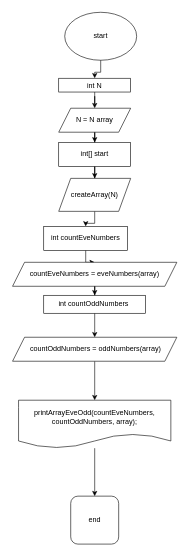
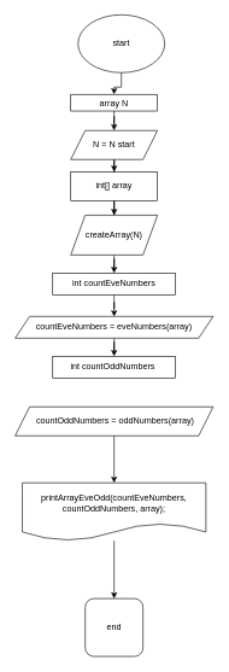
- <mxCell id="7" value="int N" style="whiteSpace=wrap;html=1;labelBackgroundColor=none;" parent="1" vertex="1"><mxGeometry x="97" y="130" width="120" height="23" as="geometry" /></mxCell>
+ <mxCell id="7" value="array N" style="whiteSpace=wrap;html=1;labelBackgroundColor=none;" parent="1" vertex="1"><mxGeometry x="97" y="130" width="120" height="23" as="geometry" /></mxCell>
- <mxCell id="5" value="N = N array" style="shape=parallelogram;perimeter=parallelogramPerimeter;whiteSpace=wrap;html=1;fixedSize=1;labelBackgroundColor=none;" parent="1" vertex="1"><mxGeometry x="97" y="180" width="120" height="40" as="geometry" /></mxCell>
+ <mxCell id="5" value="N = N start" style="shape=parallelogram;perimeter=parallelogramPerimeter;whiteSpace=wrap;html=1;fixedSize=1;labelBackgroundColor=none;" parent="1" vertex="1"><mxGeometry x="97" y="180" width="120" height="40" as="geometry" /></mxCell>
- <mxCell id="9" value="int[] start" style="whiteSpace=wrap;html=1;labelBackgroundColor=none;" parent="1" vertex="1"><mxGeometry x="97" y="237" width="120" height="40" as="geometry" /></mxCell>
+ <mxCell id="9" value="int[] array" style="whiteSpace=wrap;html=1;labelBackgroundColor=none;" parent="1" vertex="1"><mxGeometry x="97" y="237" width="120" height="40" as="geometry" /></mxCell>
- <mxCell id="13" value="int countEveNumbers" style="rounded=0;whiteSpace=wrap;html=1;" parent="1" vertex="1"><mxGeometry x="72" y="377" width="140" height="40" as="geometry" /></mxCell>
+ <mxCell id="13" value="int countEveNumbers" style="rounded=0;whiteSpace=wrap;html=1;" parent="1" vertex="1"><mxGeometry x="72" y="377" width="170" height="30" as="geometry" /></mxCell>
- <mxCell id="15" value="countEveNumbers = eveNumbers(array)" style="shape=parallelogram;perimeter=parallelogramPerimeter;whiteSpace=wrap;html=1;fixedSize=1;" parent="1" vertex="1"><mxGeometry x="20" y="437" width="274" height="40" as="geometry" /></mxCell>
+ <mxCell id="15" value="countEveNumbers = eveNumbers(array)" style="shape=parallelogram;perimeter=parallelogramPerimeter;whiteSpace=wrap;html=1;fixedSize=1;" parent="1" vertex="1"><mxGeometry x="20" y="437" width="274" height="30" as="geometry" /></mxCell>
- <mxCell id="16" value="" style="edgeStyle=orthogonalEdgeStyle;rounded=0;orthogonalLoop=1;jettySize=auto;html=1;" parent="1" source="17" target="19" edge="1"><mxGeometry relative="1" as="geometry" /></mxCell>
